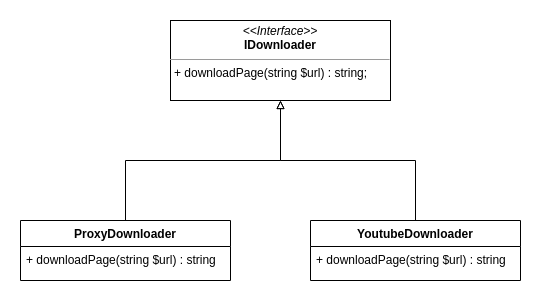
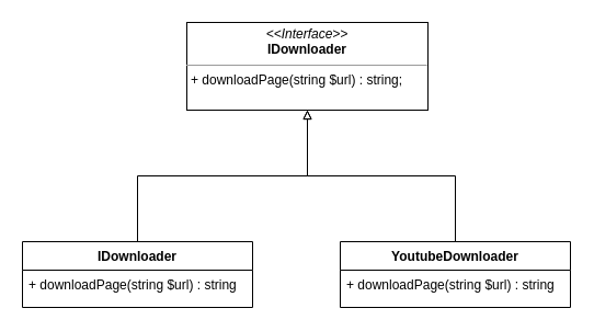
- <mxCell id="7" value="ProxyDownloader" style="swimlane;fontStyle=1;align=center;verticalAlign=top;childLayout=stackLayout;horizontal=1;startSize=26;horizontalStack=0;resizeParent=1;resizeParentMax=0;resizeLast=0;collapsible=1;marginBottom=0;" vertex="1" parent="1"><mxGeometry x="20" y="220" width="210" height="60" as="geometry" /></mxCell>
+ <mxCell id="7" value="IDownloader" style="swimlane;fontStyle=1;align=center;verticalAlign=top;childLayout=stackLayout;horizontal=1;startSize=26;horizontalStack=0;resizeParent=1;resizeParentMax=0;resizeLast=0;collapsible=1;marginBottom=0;" vertex="1" parent="1"><mxGeometry x="20" y="220" width="210" height="60" as="geometry" /></mxCell>
